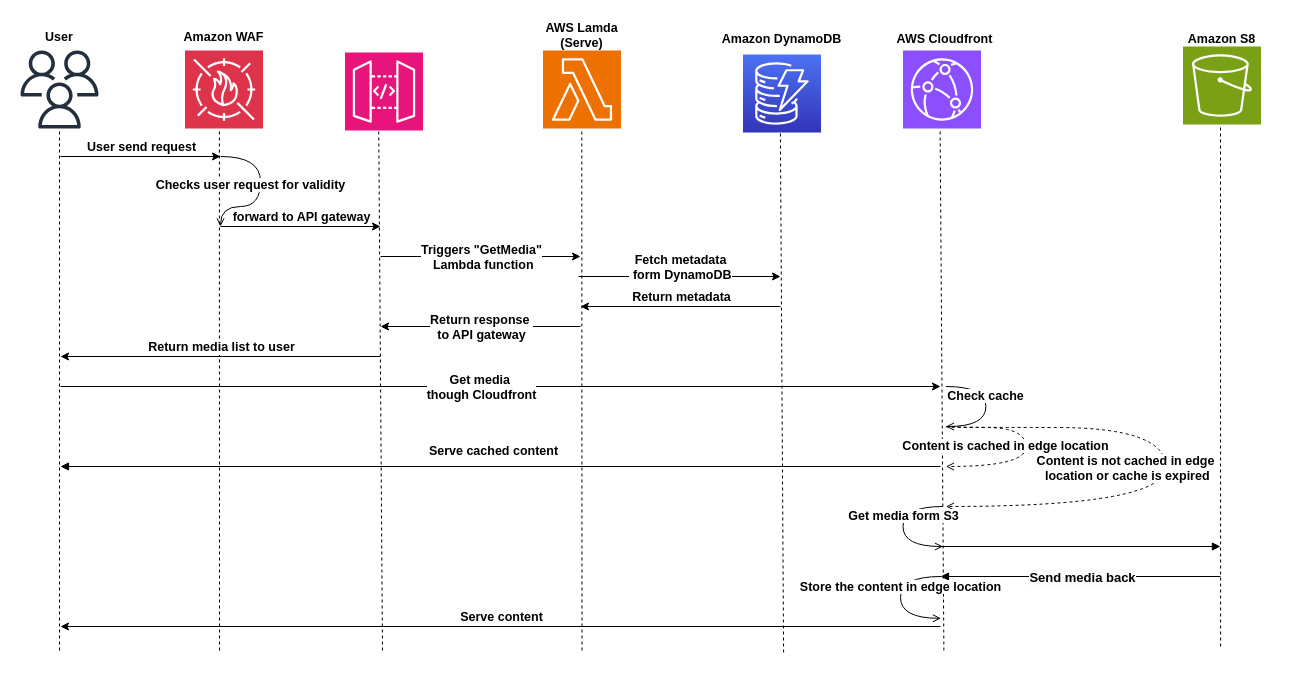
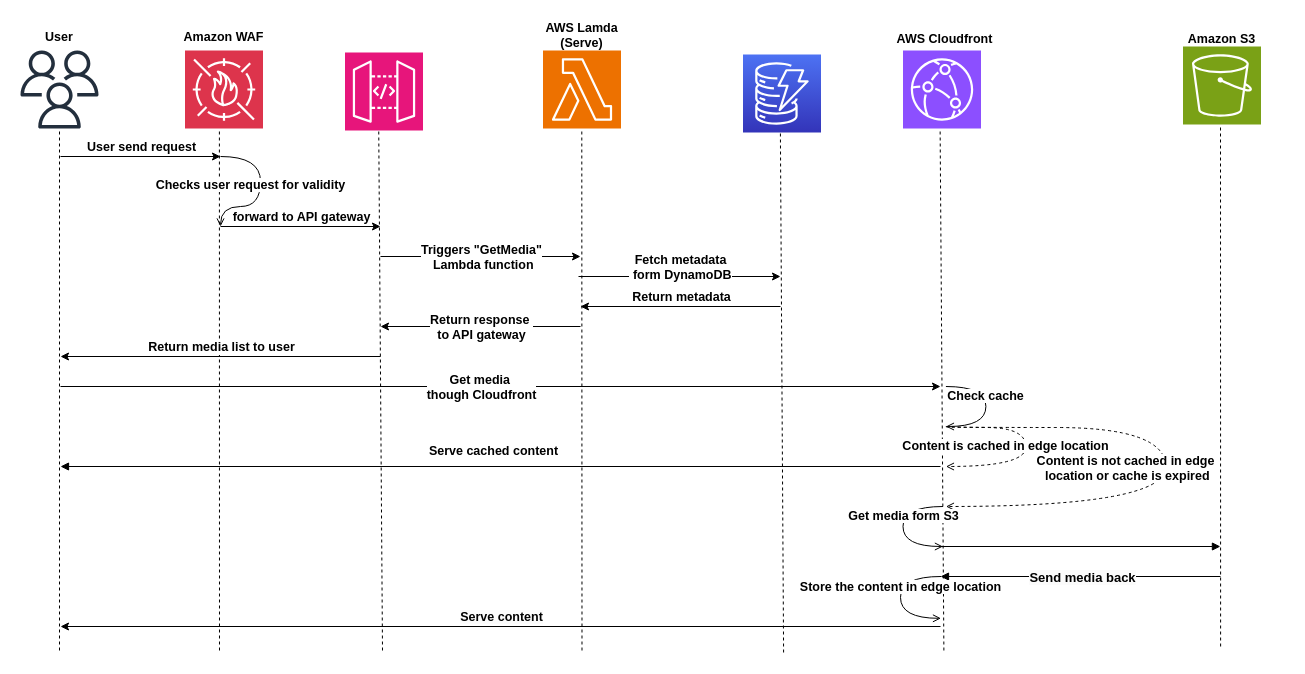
- <mxCell id="20" value="&lt;span style=&quot;font-size: 12.5px;&quot;&gt;Amazon DynamoDB&lt;/span&gt;" style="text;html=1;align=center;verticalAlign=middle;whiteSpace=wrap;rounded=0;fontSize=12.5;fontStyle=1" parent="1" vertex="1"><mxGeometry x="720" y="24" width="123" height="30" as="geometry" /></mxCell>
- <mxCell id="21" value="&lt;span style=&quot;font-size: 12.5px;&quot;&gt;Amazon S8&lt;/span&gt;" style="text;html=1;align=center;verticalAlign=middle;whiteSpace=wrap;rounded=0;fontSize=12.5;fontStyle=1" parent="1" vertex="1"><mxGeometry x="1160" y="24" width="123" height="30" as="geometry" /></mxCell>
+ <mxCell id="21" value="&lt;span style=&quot;font-size: 12.5px;&quot;&gt;Amazon S3&lt;/span&gt;" style="text;html=1;align=center;verticalAlign=middle;whiteSpace=wrap;rounded=0;fontSize=12.5;fontStyle=1" parent="1" vertex="1"><mxGeometry x="1160" y="24" width="123" height="30" as="geometry" /></mxCell>
